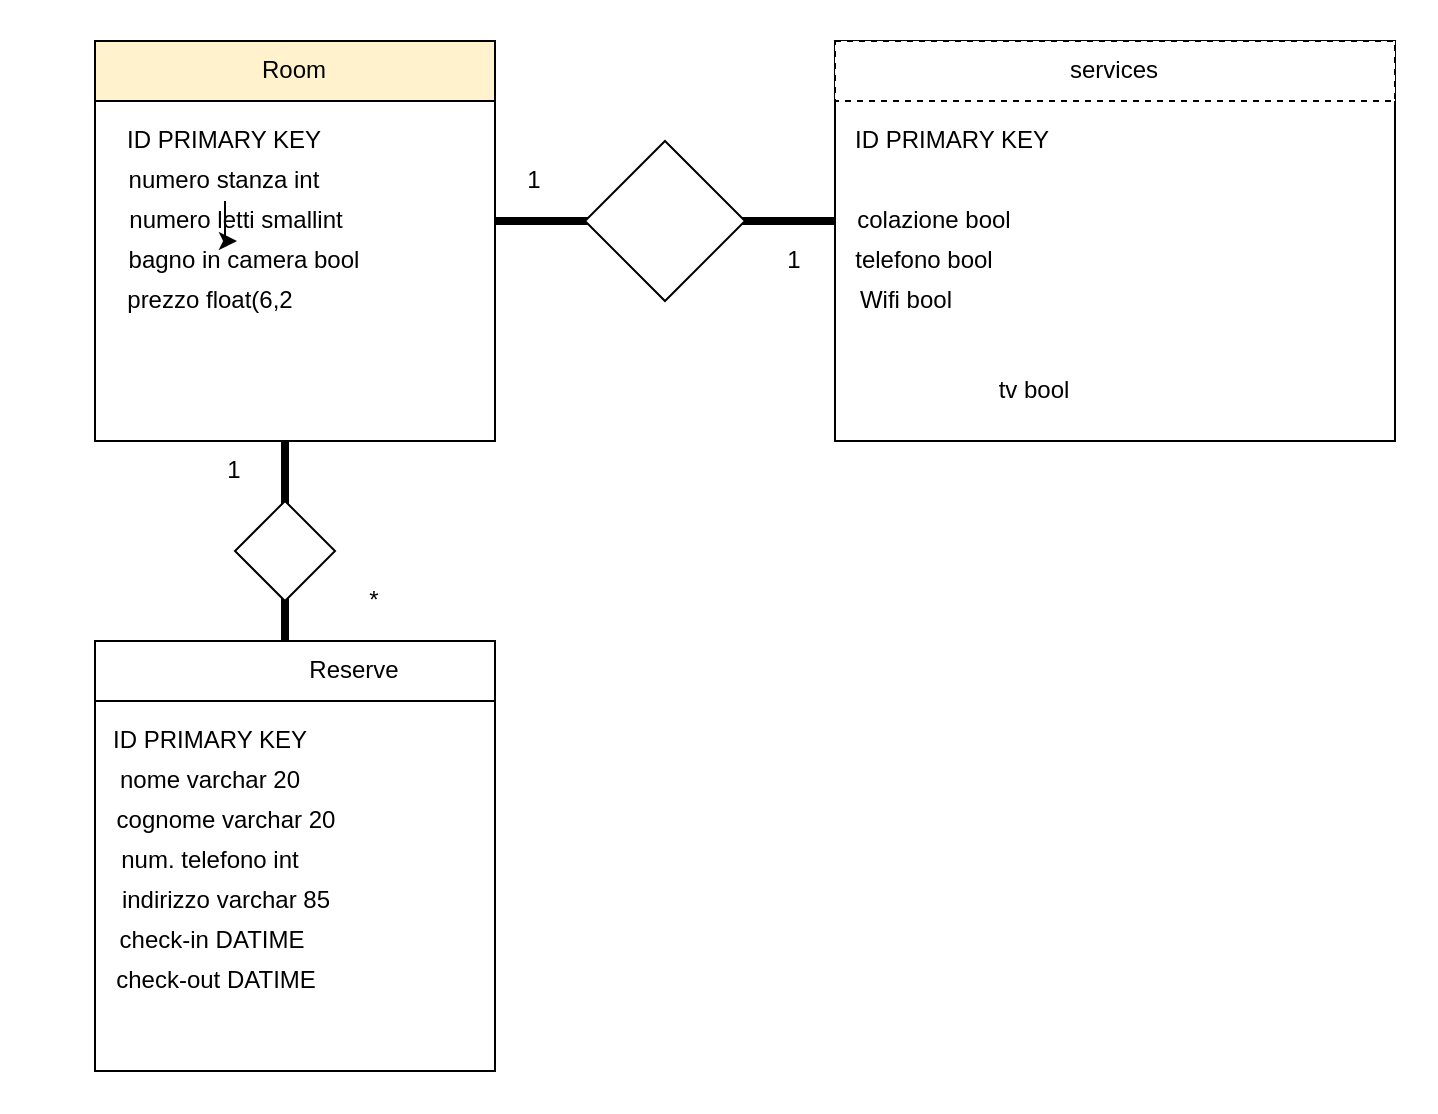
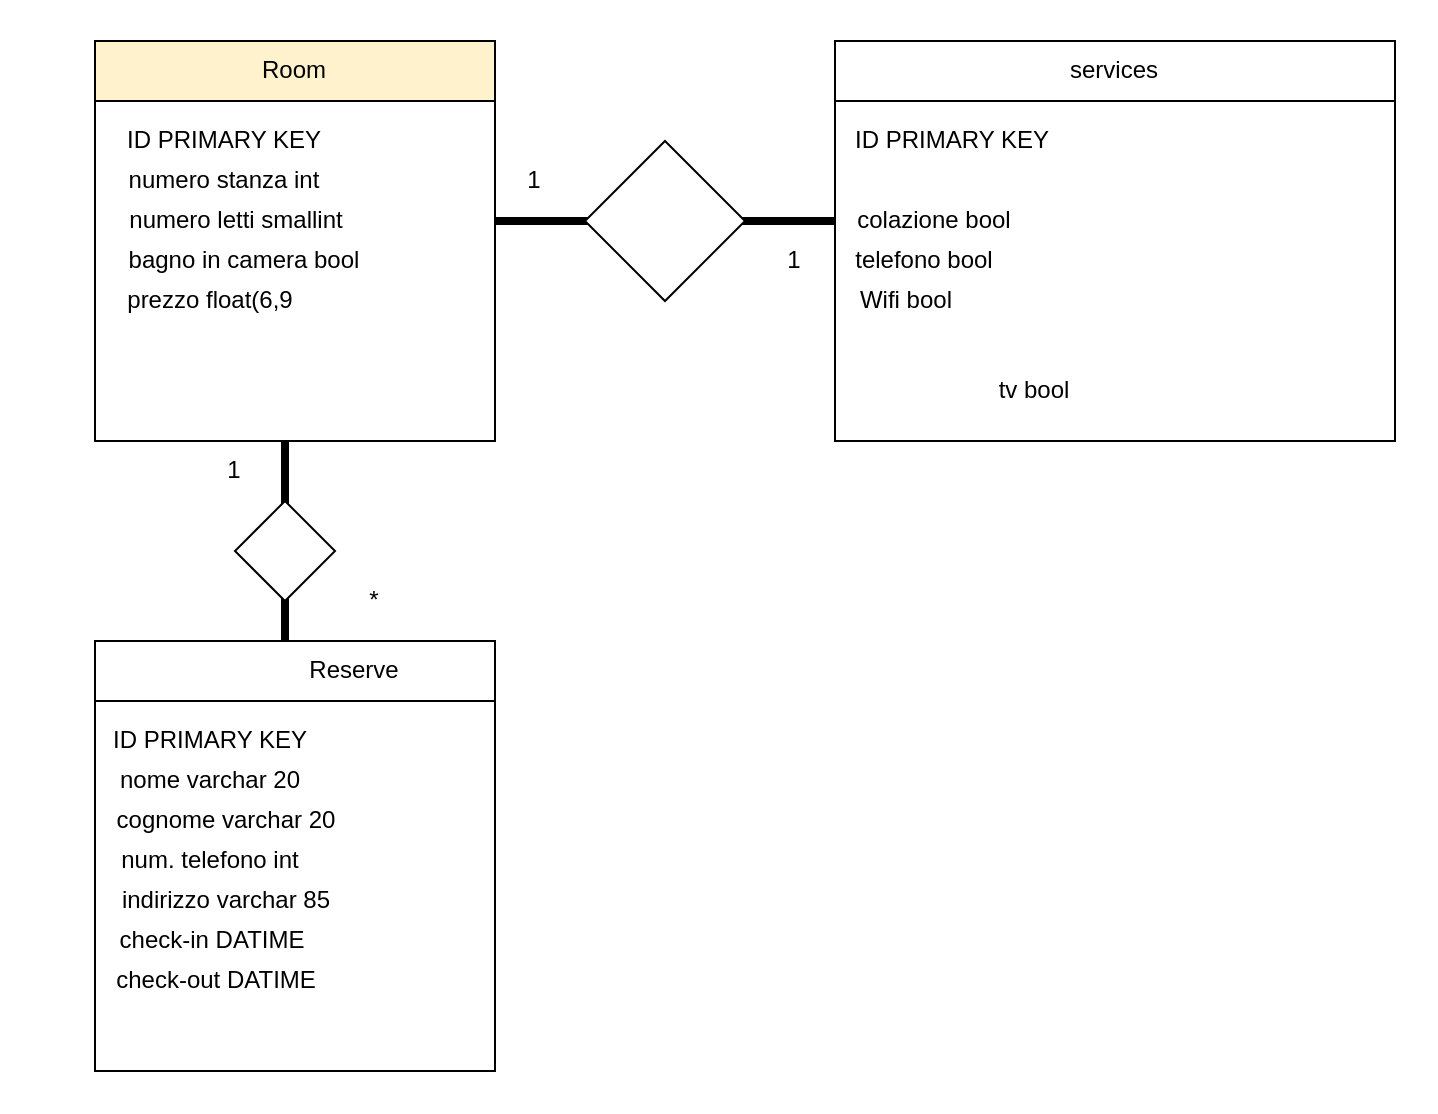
- <mxCell id="13" value="services" style="rounded=0;whiteSpace=wrap;html=1;dashed=1;" vertex="1" parent="1"><mxGeometry x="417" y="20" width="280" height="30" as="geometry" /></mxCell>
+ <mxCell id="13" value="services" style="rounded=0;whiteSpace=wrap;html=1;" vertex="1" parent="1"><mxGeometry x="417" y="20" width="280" height="30" as="geometry" /></mxCell>
- <mxCell id="5" value="" style="edgeStyle=orthogonalEdgeStyle;rounded=0;orthogonalLoop=1;jettySize=auto;html=1;" edge="1" parent="1" source="6" target="7"><mxGeometry relative="1" as="geometry" /></mxCell>
- <mxCell id="9" value="prezzo float(6,2" style="text;html=1;strokeColor=none;fillColor=none;align=center;verticalAlign=middle;whiteSpace=wrap;rounded=0;" vertex="1" parent="1"><mxGeometry x="20" y="140" width="170" height="20" as="geometry" /></mxCell>
+ <mxCell id="9" value="prezzo float(6,9" style="text;html=1;strokeColor=none;fillColor=none;align=center;verticalAlign=middle;whiteSpace=wrap;rounded=0;" vertex="1" parent="1"><mxGeometry x="20" y="140" width="170" height="20" as="geometry" /></mxCell>
